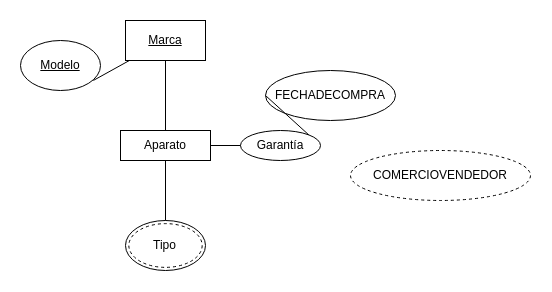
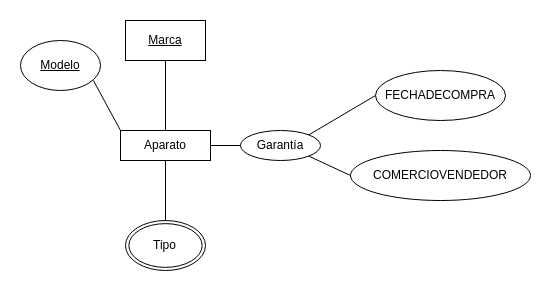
- <mxCell id="16" value="" style="endArrow=none;html=1;rounded=0;labelBackgroundColor=none;fontColor=default;exitX=0.911;exitY=0.799;exitDx=0;exitDy=0;exitPerimeter=0;" edge="1" parent="1" source="6" target="7"><mxGeometry width="50" height="50" relative="1" as="geometry"><mxPoint x="80" y="60" as="sourcePoint" /><mxPoint x="175" y="140" as="targetPoint" /></mxGeometry></mxCell>
+ <mxCell id="16" value="" style="endArrow=none;html=1;rounded=0;entryX=0;entryY=0;entryDx=0;entryDy=0;labelBackgroundColor=none;fontColor=default;exitX=0.911;exitY=0.799;exitDx=0;exitDy=0;exitPerimeter=0;" edge="1" parent="1" source="6" target="2"><mxGeometry width="50" height="50" relative="1" as="geometry"><mxPoint x="80" y="60" as="sourcePoint" /><mxPoint x="175" y="140" as="targetPoint" /></mxGeometry></mxCell>
- <mxCell id="9" value="FECHADECOMPRA" style="ellipse;whiteSpace=wrap;html=1;rounded=0;labelBackgroundColor=none;" vertex="1" parent="1"><mxGeometry x="265" y="70" width="130" height="50" as="geometry" /></mxCell>
+ <mxCell id="9" value="FECHADECOMPRA" style="ellipse;whiteSpace=wrap;html=1;rounded=0;labelBackgroundColor=none;" vertex="1" parent="1"><mxGeometry x="375" y="70" width="130" height="50" as="geometry" /></mxCell>
+ <mxCell id="12" value="" style="endArrow=none;html=1;rounded=0;entryX=0;entryY=0.5;entryDx=0;entryDy=0;exitX=1;exitY=1;exitDx=0;exitDy=0;labelBackgroundColor=none;fontColor=default;" edge="1" parent="1" source="8" target="10"><mxGeometry width="50" height="50" relative="1" as="geometry"><mxPoint x="309" y="142" as="sourcePoint" /><mxPoint x="360" y="95" as="targetPoint" /></mxGeometry></mxCell>
- <mxCell id="10" value="COMERCIOVENDEDOR" style="ellipse;whiteSpace=wrap;html=1;rounded=0;labelBackgroundColor=none;dashed=1;" vertex="1" parent="1"><mxGeometry x="350" y="150" width="180" height="50" as="geometry" /></mxCell>
+ <mxCell id="10" value="COMERCIOVENDEDOR" style="ellipse;whiteSpace=wrap;html=1;rounded=0;labelBackgroundColor=none;" vertex="1" parent="1"><mxGeometry x="350" y="150" width="180" height="50" as="geometry" /></mxCell>
- <mxCell id="5" value="Tipo" style="ellipse;whiteSpace=wrap;html=1;rounded=0;labelBackgroundColor=none;dashed=1;" vertex="1" parent="3"><mxGeometry x="3.333" y="3.125" width="73.333" height="43.75" as="geometry" /></mxCell>
+ <mxCell id="5" value="Tipo" style="ellipse;whiteSpace=wrap;html=1;rounded=0;labelBackgroundColor=none;" vertex="1" parent="3"><mxGeometry x="3.333" y="3.125" width="73.333" height="43.75" as="geometry" /></mxCell>
